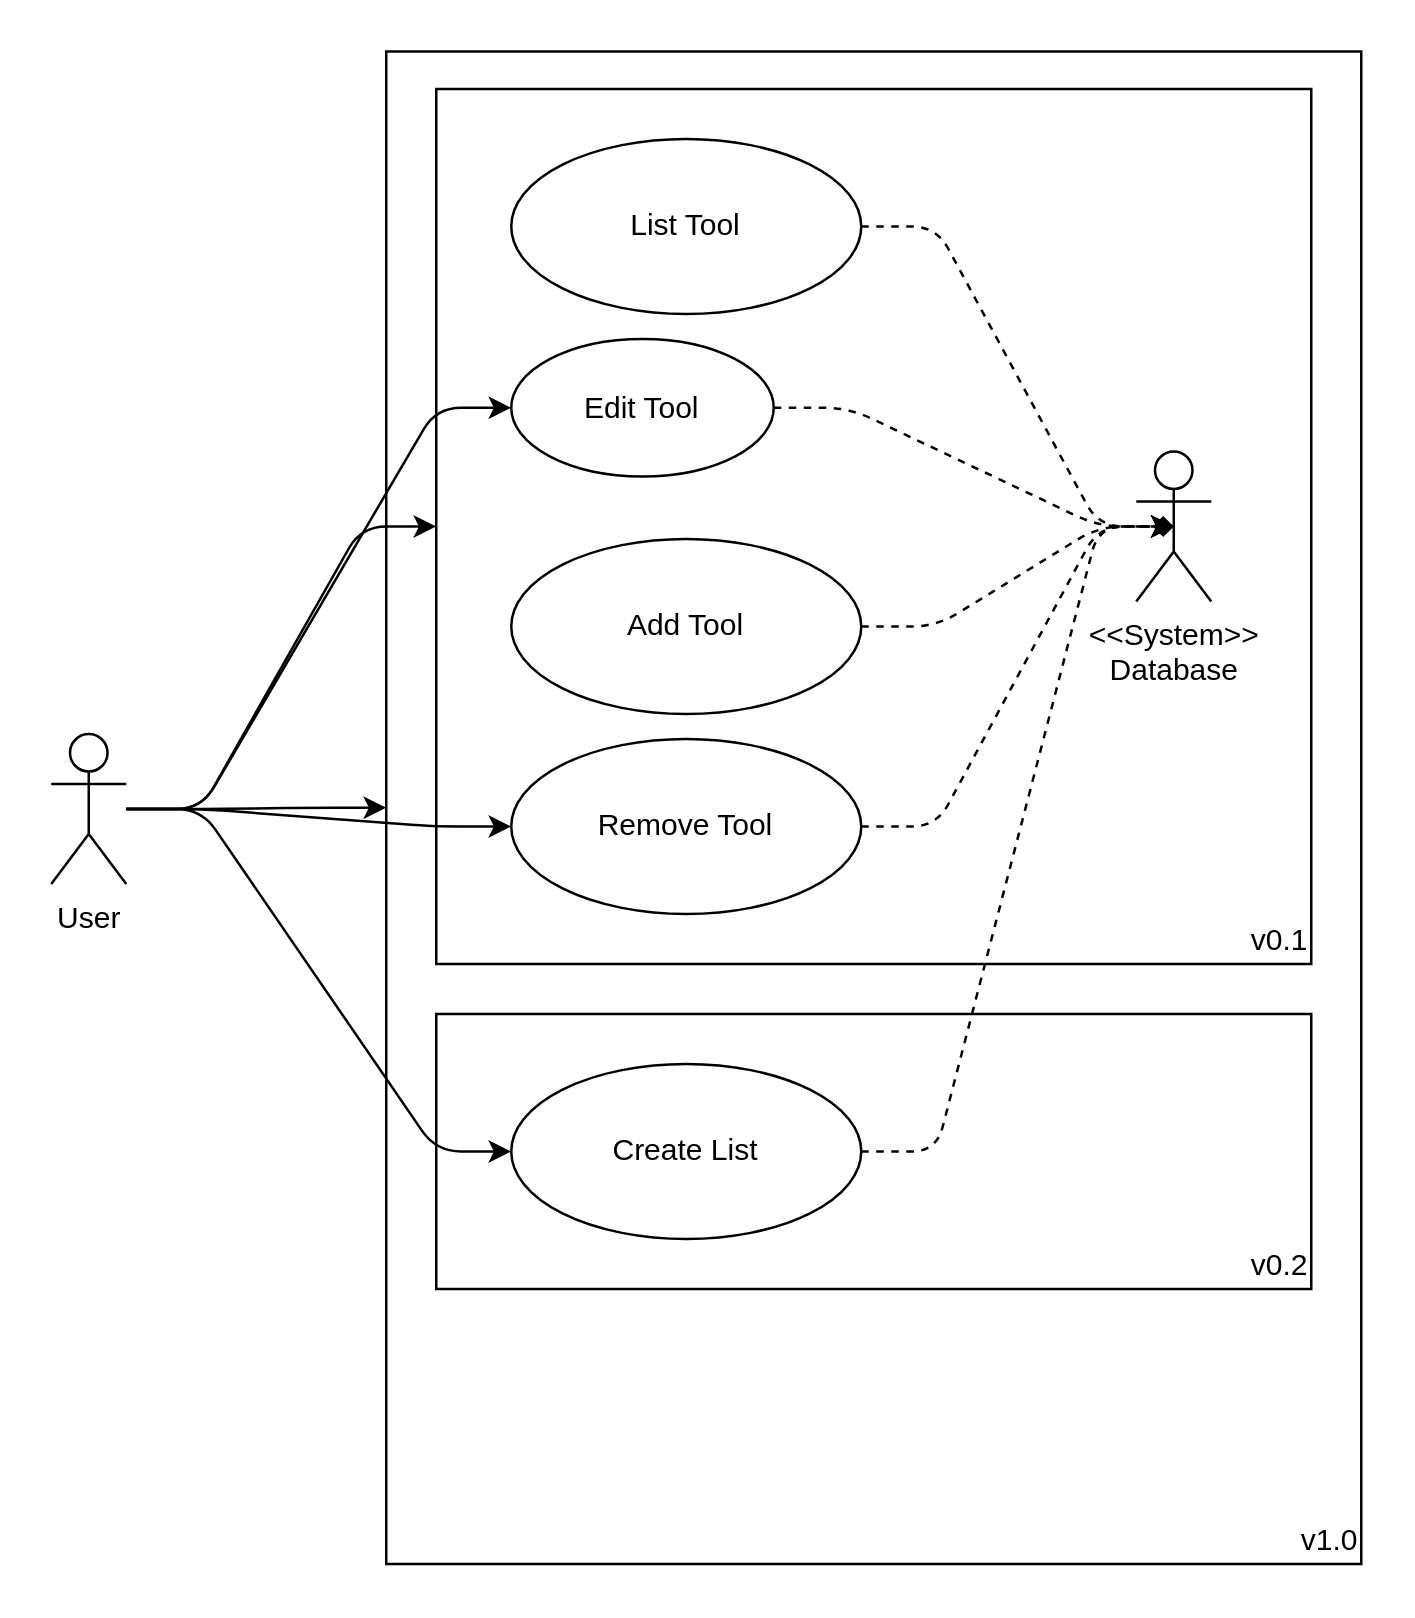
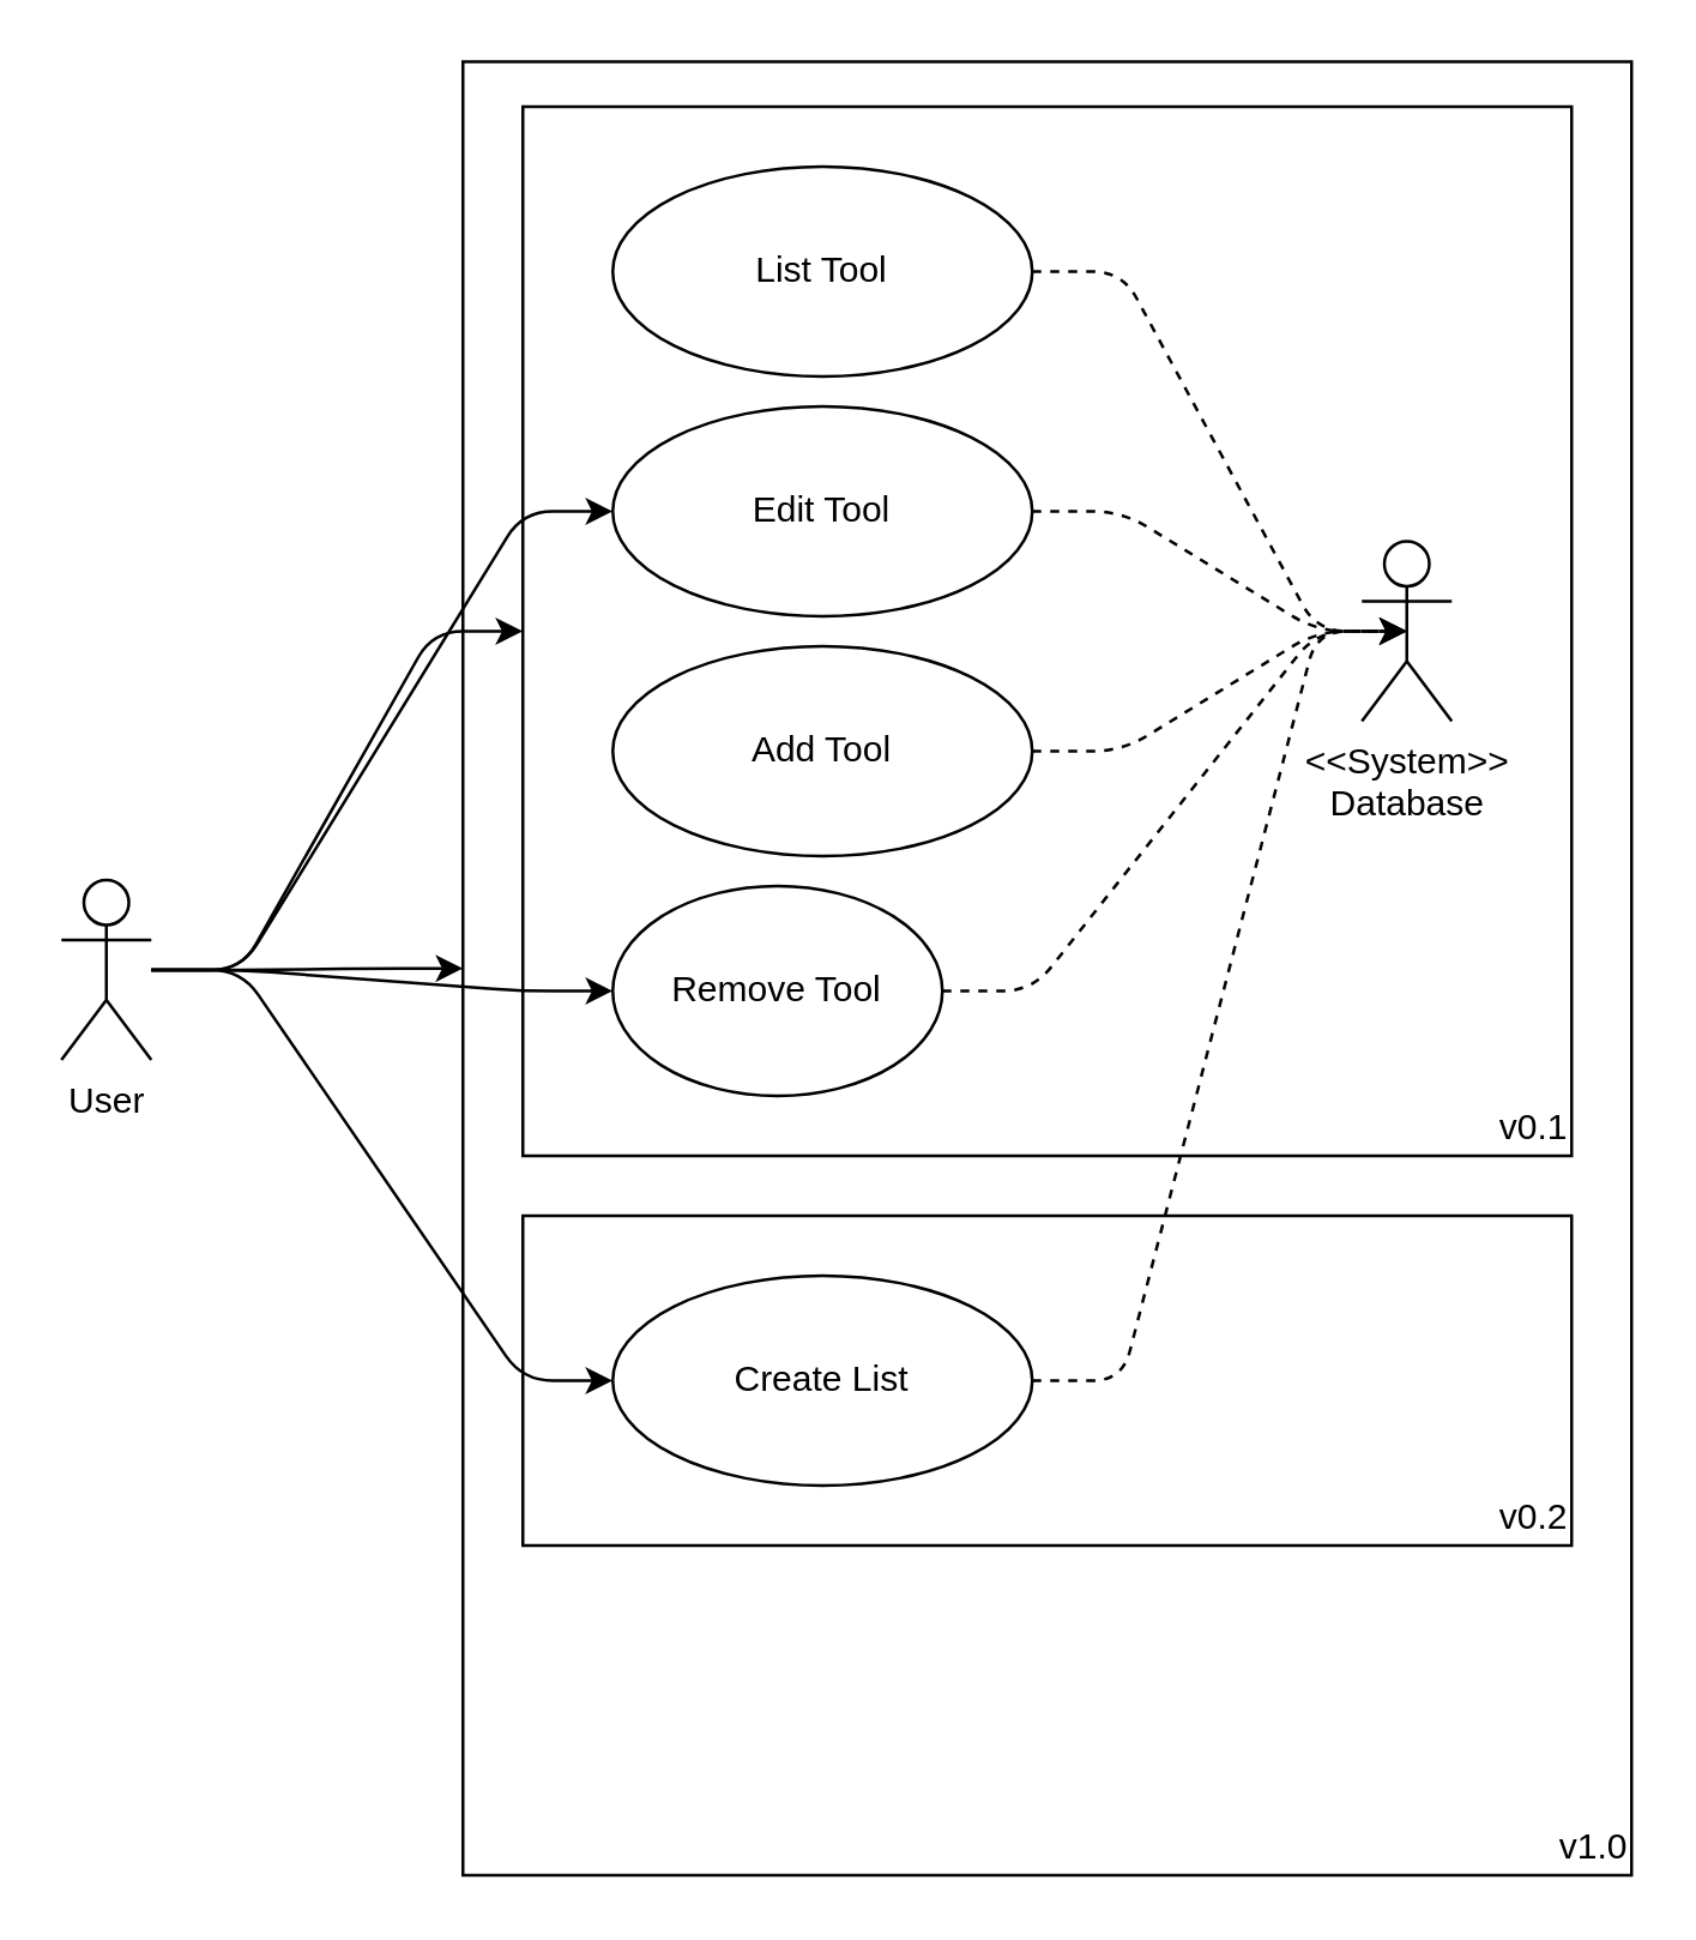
- <mxCell id="16" value="Edit Tool" style="ellipse;whiteSpace=wrap;html=1;labelBackgroundColor=none;fontColor=#000000;align=center;fillColor=none;" vertex="1" parent="1"><mxGeometry x="204" y="135" width="105" height="55" as="geometry" /></mxCell>
+ <mxCell id="16" value="Edit Tool" style="ellipse;whiteSpace=wrap;html=1;labelBackgroundColor=none;fontColor=#000000;align=center;fillColor=none;" vertex="1" parent="1"><mxGeometry x="204" y="135" width="140" height="70" as="geometry" /></mxCell>
- <mxCell id="13" style="edgeStyle=entityRelationEdgeStyle;rounded=1;orthogonalLoop=1;jettySize=auto;html=1;entryX=0.5;entryY=0.5;entryDx=0;entryDy=0;entryPerimeter=0;dashed=1;fontColor=#000000;endArrow=diamond;" edge="1" parent="1" source="14" target="19"><mxGeometry relative="1" as="geometry" /></mxCell>
+ <mxCell id="13" style="edgeStyle=entityRelationEdgeStyle;rounded=1;orthogonalLoop=1;jettySize=auto;html=1;entryX=0.5;entryY=0.5;entryDx=0;entryDy=0;entryPerimeter=0;dashed=1;fontColor=#000000;" edge="1" parent="1" source="14" target="19"><mxGeometry relative="1" as="geometry" /></mxCell>
- <mxCell id="12" value="Remove Tool" style="ellipse;whiteSpace=wrap;html=1;labelBackgroundColor=none;fontColor=#000000;align=center;fillColor=none;" vertex="1" parent="1"><mxGeometry x="204" y="295" width="140" height="70" as="geometry" /></mxCell>
+ <mxCell id="12" value="Remove Tool" style="ellipse;whiteSpace=wrap;html=1;labelBackgroundColor=none;fontColor=#000000;align=center;fillColor=none;" vertex="1" parent="1"><mxGeometry x="204" y="295" width="110" height="70" as="geometry" /></mxCell>
